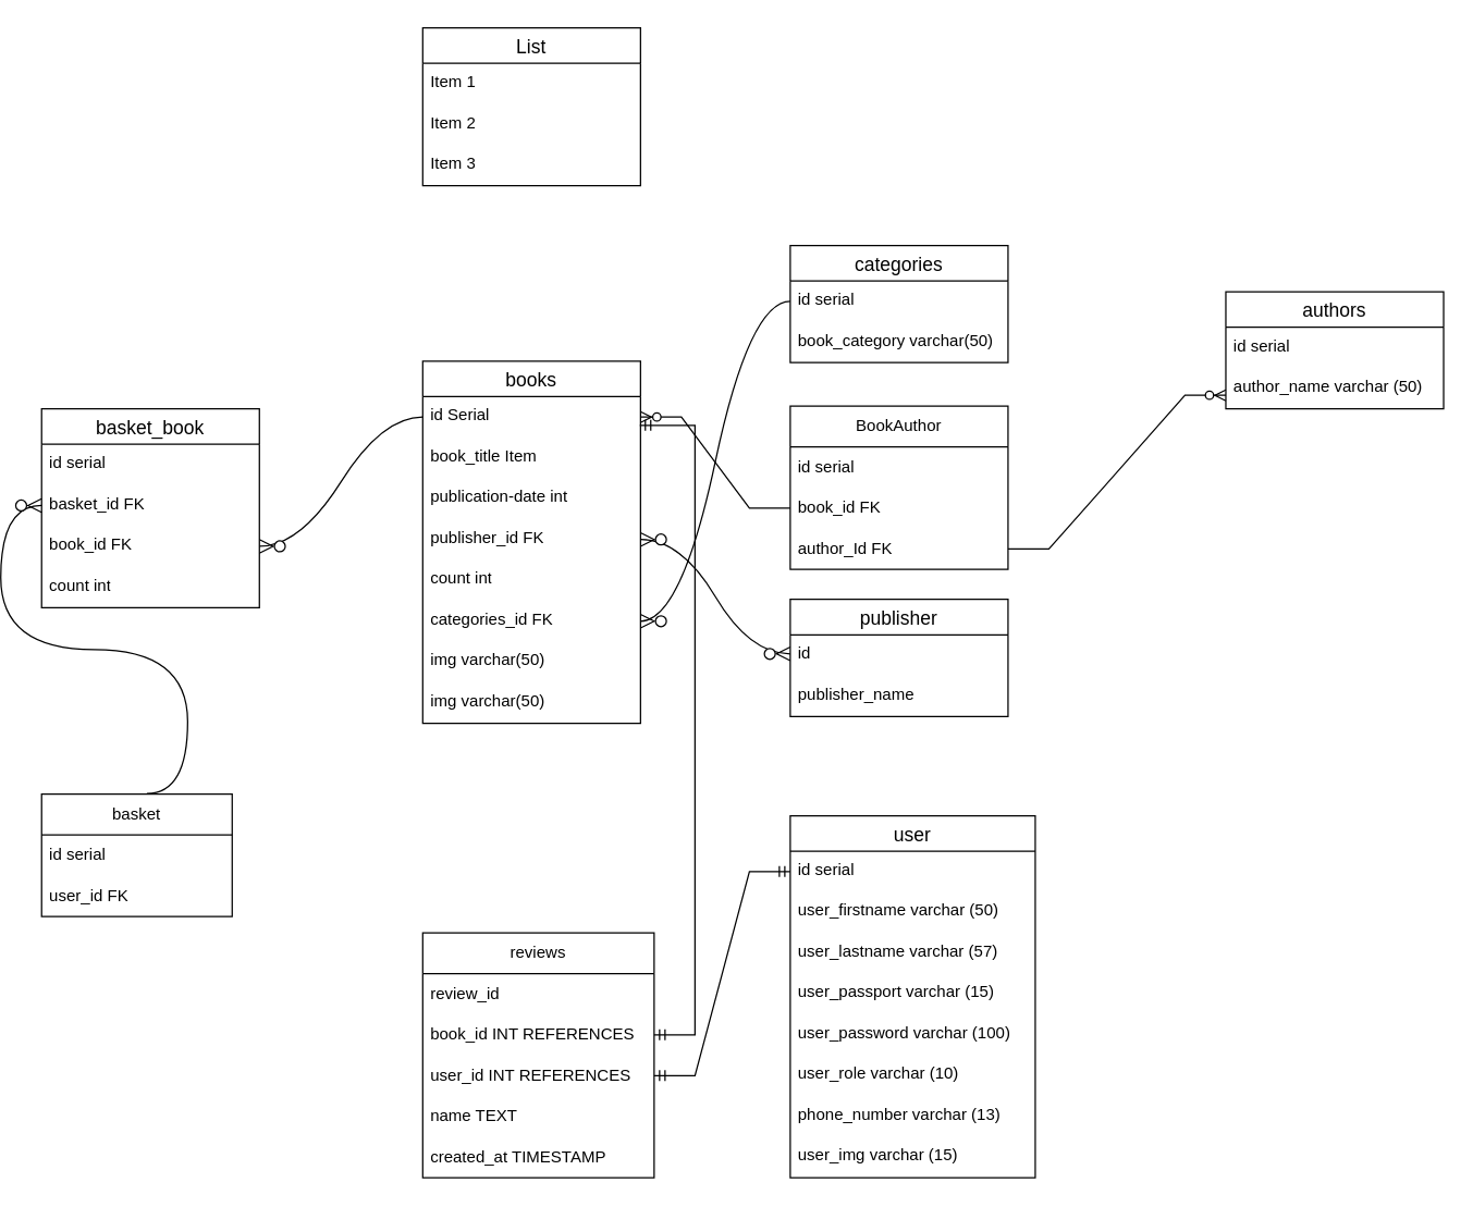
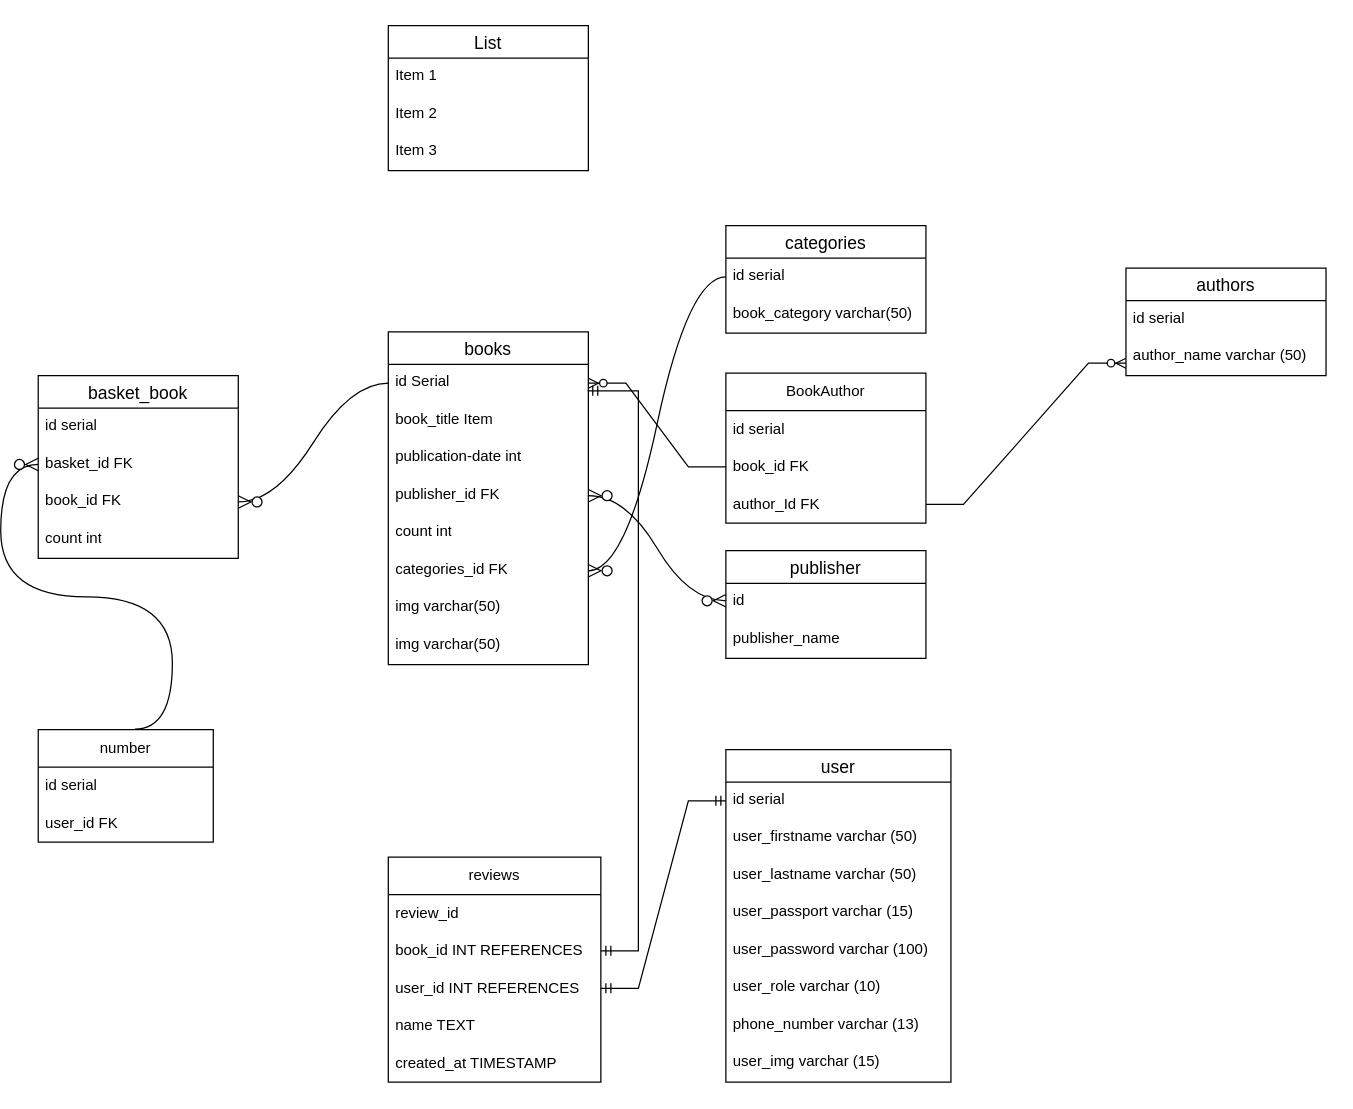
- <mxCell id="32" value="basket" style="swimlane;fontStyle=0;childLayout=stackLayout;horizontal=1;startSize=30;horizontalStack=0;resizeParent=1;resizeParentMax=0;resizeLast=0;collapsible=1;marginBottom=0;whiteSpace=wrap;html=1;" parent="1" vertex="1"><mxGeometry x="20" y="583" width="140" height="90" as="geometry" /></mxCell>
+ <mxCell id="32" value="number" style="swimlane;fontStyle=0;childLayout=stackLayout;horizontal=1;startSize=30;horizontalStack=0;resizeParent=1;resizeParentMax=0;resizeLast=0;collapsible=1;marginBottom=0;whiteSpace=wrap;html=1;" parent="1" vertex="1"><mxGeometry x="20" y="583" width="140" height="90" as="geometry" /></mxCell>
- <mxCell id="26" value="user_lastname varchar (57)" style="text;strokeColor=none;fillColor=none;spacingLeft=4;spacingRight=4;overflow=hidden;rotatable=0;points=[[0,0.5],[1,0.5]];portConstraint=eastwest;fontSize=12;whiteSpace=wrap;html=1;" vertex="1" parent="23"><mxGeometry y="86" width="180" height="30" as="geometry" /></mxCell>
+ <mxCell id="26" value="user_lastname varchar (50)" style="text;strokeColor=none;fillColor=none;spacingLeft=4;spacingRight=4;overflow=hidden;rotatable=0;points=[[0,0.5],[1,0.5]];portConstraint=eastwest;fontSize=12;whiteSpace=wrap;html=1;" vertex="1" parent="23"><mxGeometry y="86" width="180" height="30" as="geometry" /></mxCell>
